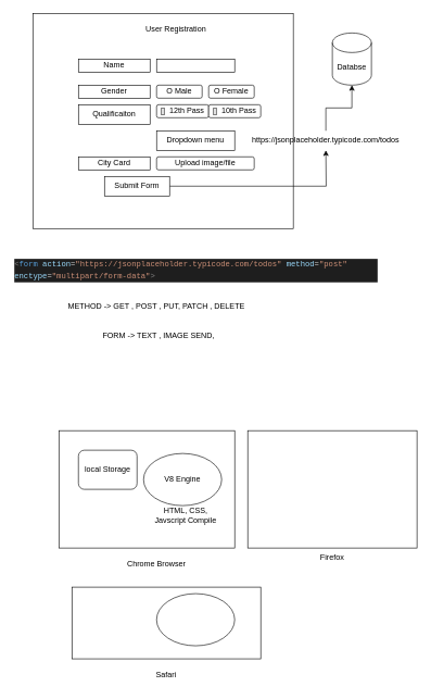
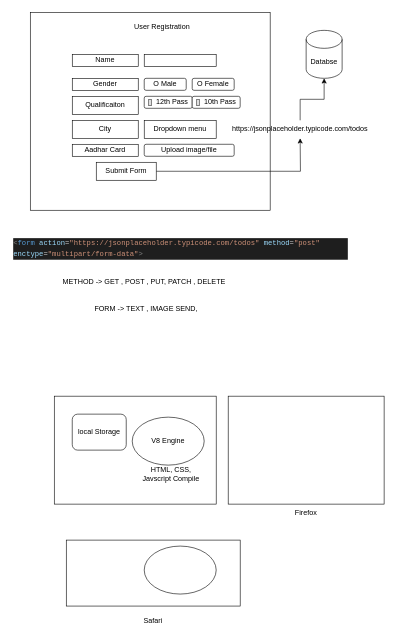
+ <mxCell id="11" value="City" style="rounded=0;whiteSpace=wrap;html=1;" parent="1" vertex="1"><mxGeometry x="120" y="200" width="110" height="30" as="geometry" /></mxCell>
- <mxCell id="15" value="City Card" style="rounded=0;whiteSpace=wrap;html=1;" parent="1" vertex="1"><mxGeometry x="120" y="240" width="110" height="20" as="geometry" /></mxCell>
+ <mxCell id="15" value="Aadhar Card" style="rounded=0;whiteSpace=wrap;html=1;" parent="1" vertex="1"><mxGeometry x="120" y="240" width="110" height="20" as="geometry" /></mxCell>
- <mxCell id="25" value="Chrome Browser" style="text;html=1;strokeColor=none;fillColor=none;align=center;verticalAlign=middle;whiteSpace=wrap;rounded=0;" parent="1" vertex="1"><mxGeometry x="175" y="850" width="130" height="30" as="geometry" /></mxCell>
